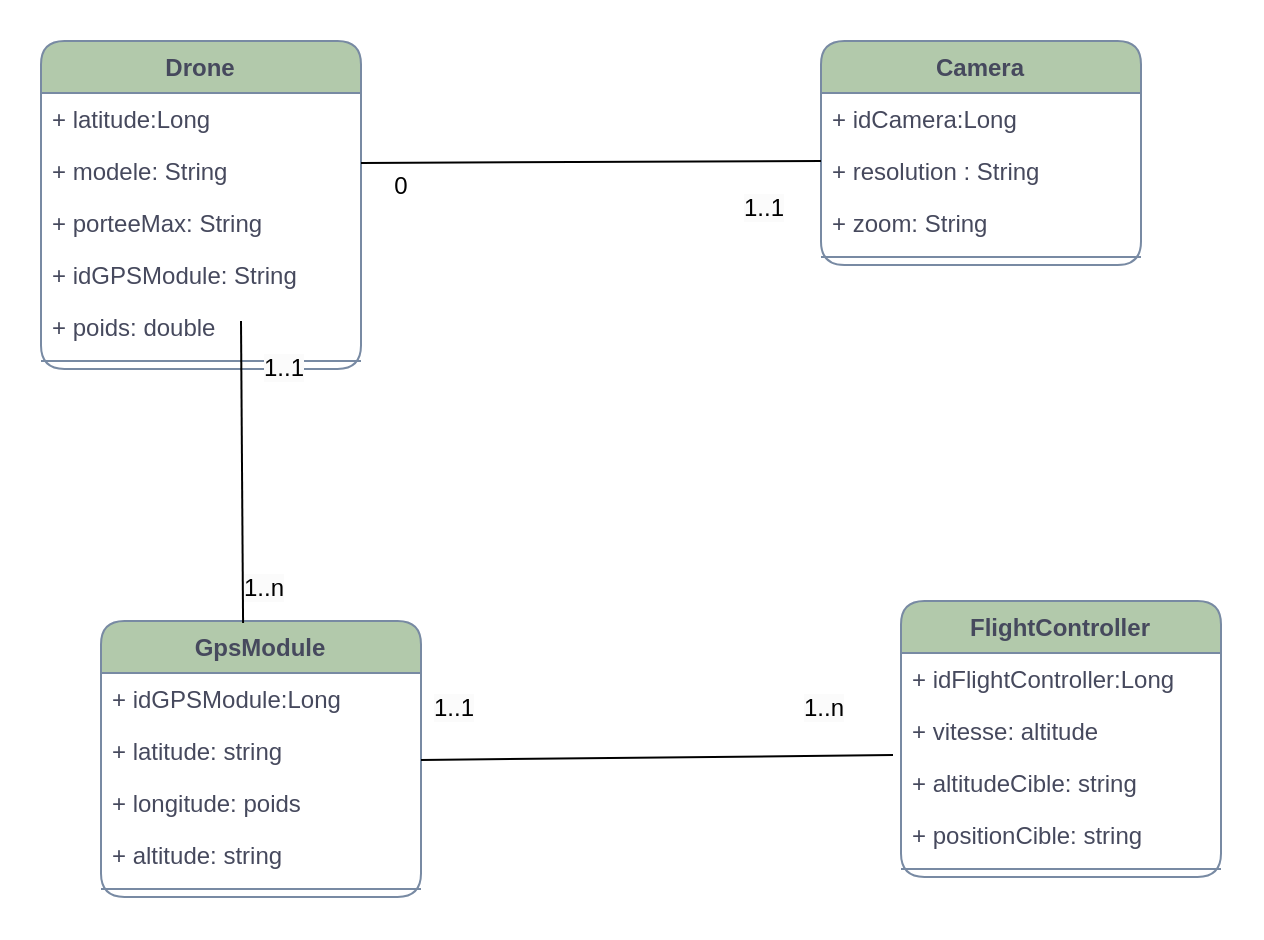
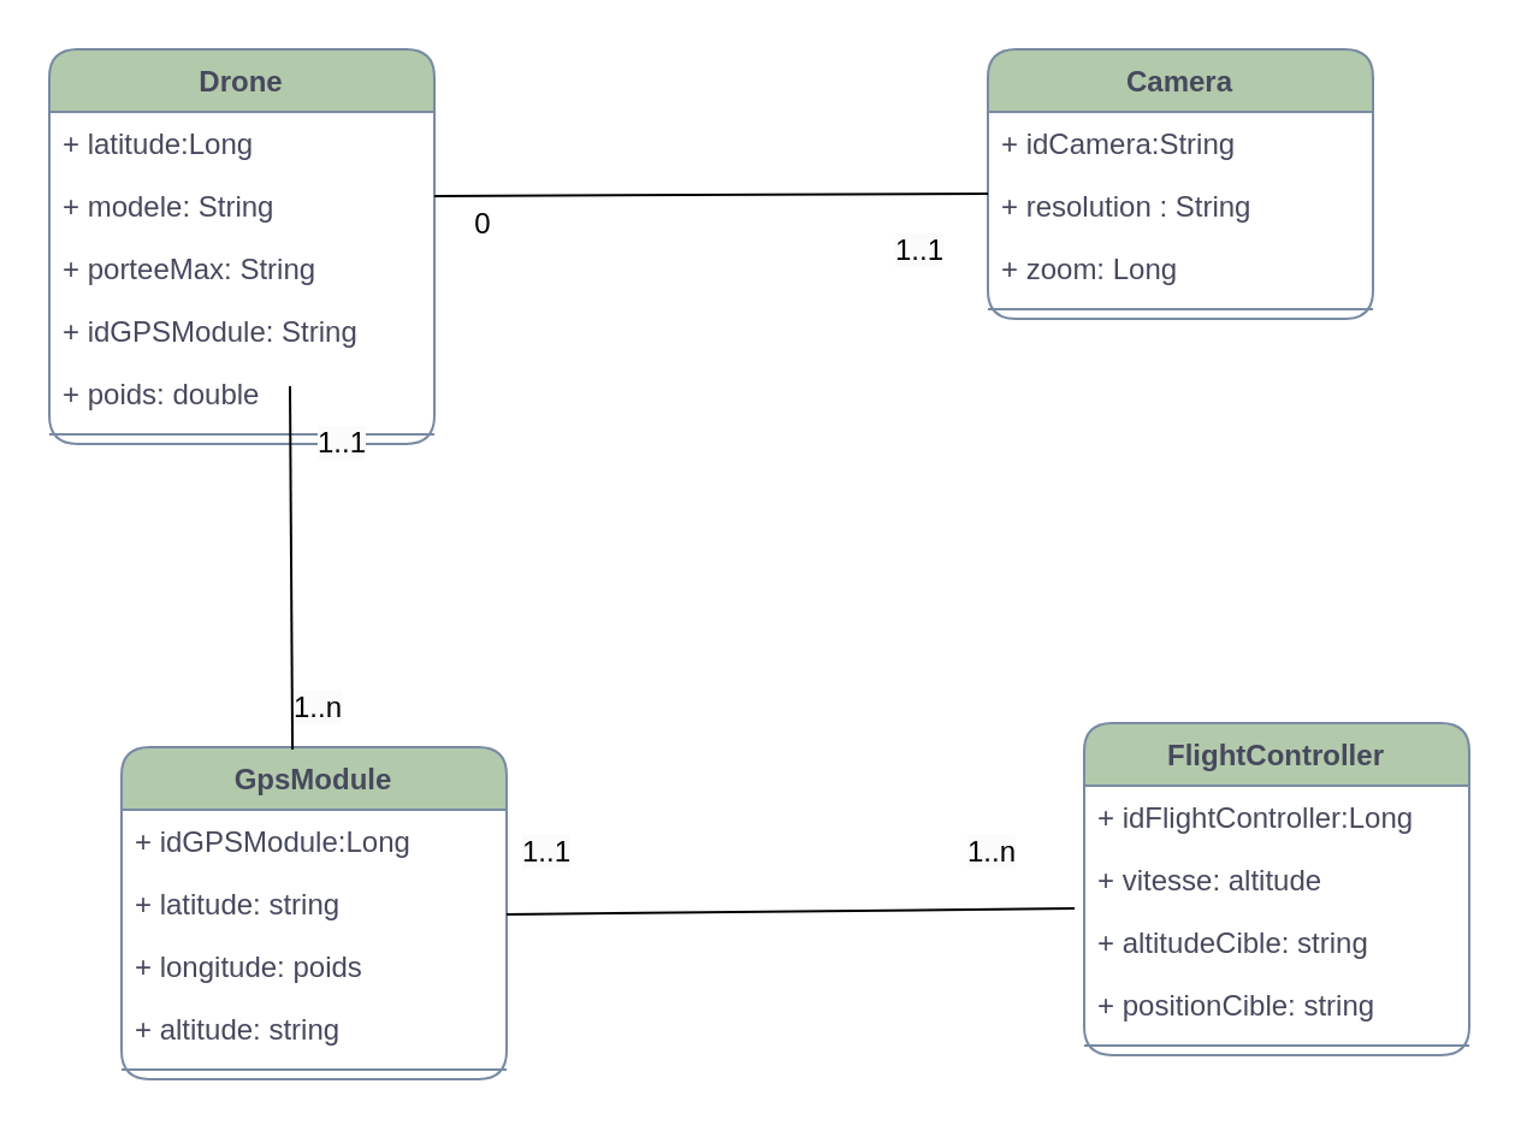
- <mxCell id="10" value="+ idCamera:Long" style="text;strokeColor=none;fillColor=none;align=left;verticalAlign=top;spacingLeft=4;spacingRight=4;overflow=hidden;rotatable=0;points=[[0,0.5],[1,0.5]];portConstraint=eastwest;whiteSpace=wrap;html=1;labelBackgroundColor=none;fontColor=#46495D;rounded=1;" vertex="1" parent="9"><mxGeometry y="26" width="160" height="26" as="geometry" /></mxCell>
+ <mxCell id="10" value="+ idCamera:String" style="text;strokeColor=none;fillColor=none;align=left;verticalAlign=top;spacingLeft=4;spacingRight=4;overflow=hidden;rotatable=0;points=[[0,0.5],[1,0.5]];portConstraint=eastwest;whiteSpace=wrap;html=1;labelBackgroundColor=none;fontColor=#46495D;rounded=1;" vertex="1" parent="9"><mxGeometry y="26" width="160" height="26" as="geometry" /></mxCell>
- <mxCell id="12" value="+ zoom: String" style="text;strokeColor=none;fillColor=none;align=left;verticalAlign=top;spacingLeft=4;spacingRight=4;overflow=hidden;rotatable=0;points=[[0,0.5],[1,0.5]];portConstraint=eastwest;whiteSpace=wrap;html=1;labelBackgroundColor=none;fontColor=#46495D;rounded=1;" vertex="1" parent="9"><mxGeometry y="78" width="160" height="26" as="geometry" /></mxCell>
+ <mxCell id="12" value="+ zoom: Long" style="text;strokeColor=none;fillColor=none;align=left;verticalAlign=top;spacingLeft=4;spacingRight=4;overflow=hidden;rotatable=0;points=[[0,0.5],[1,0.5]];portConstraint=eastwest;whiteSpace=wrap;html=1;labelBackgroundColor=none;fontColor=#46495D;rounded=1;" vertex="1" parent="9"><mxGeometry y="78" width="160" height="26" as="geometry" /></mxCell>
